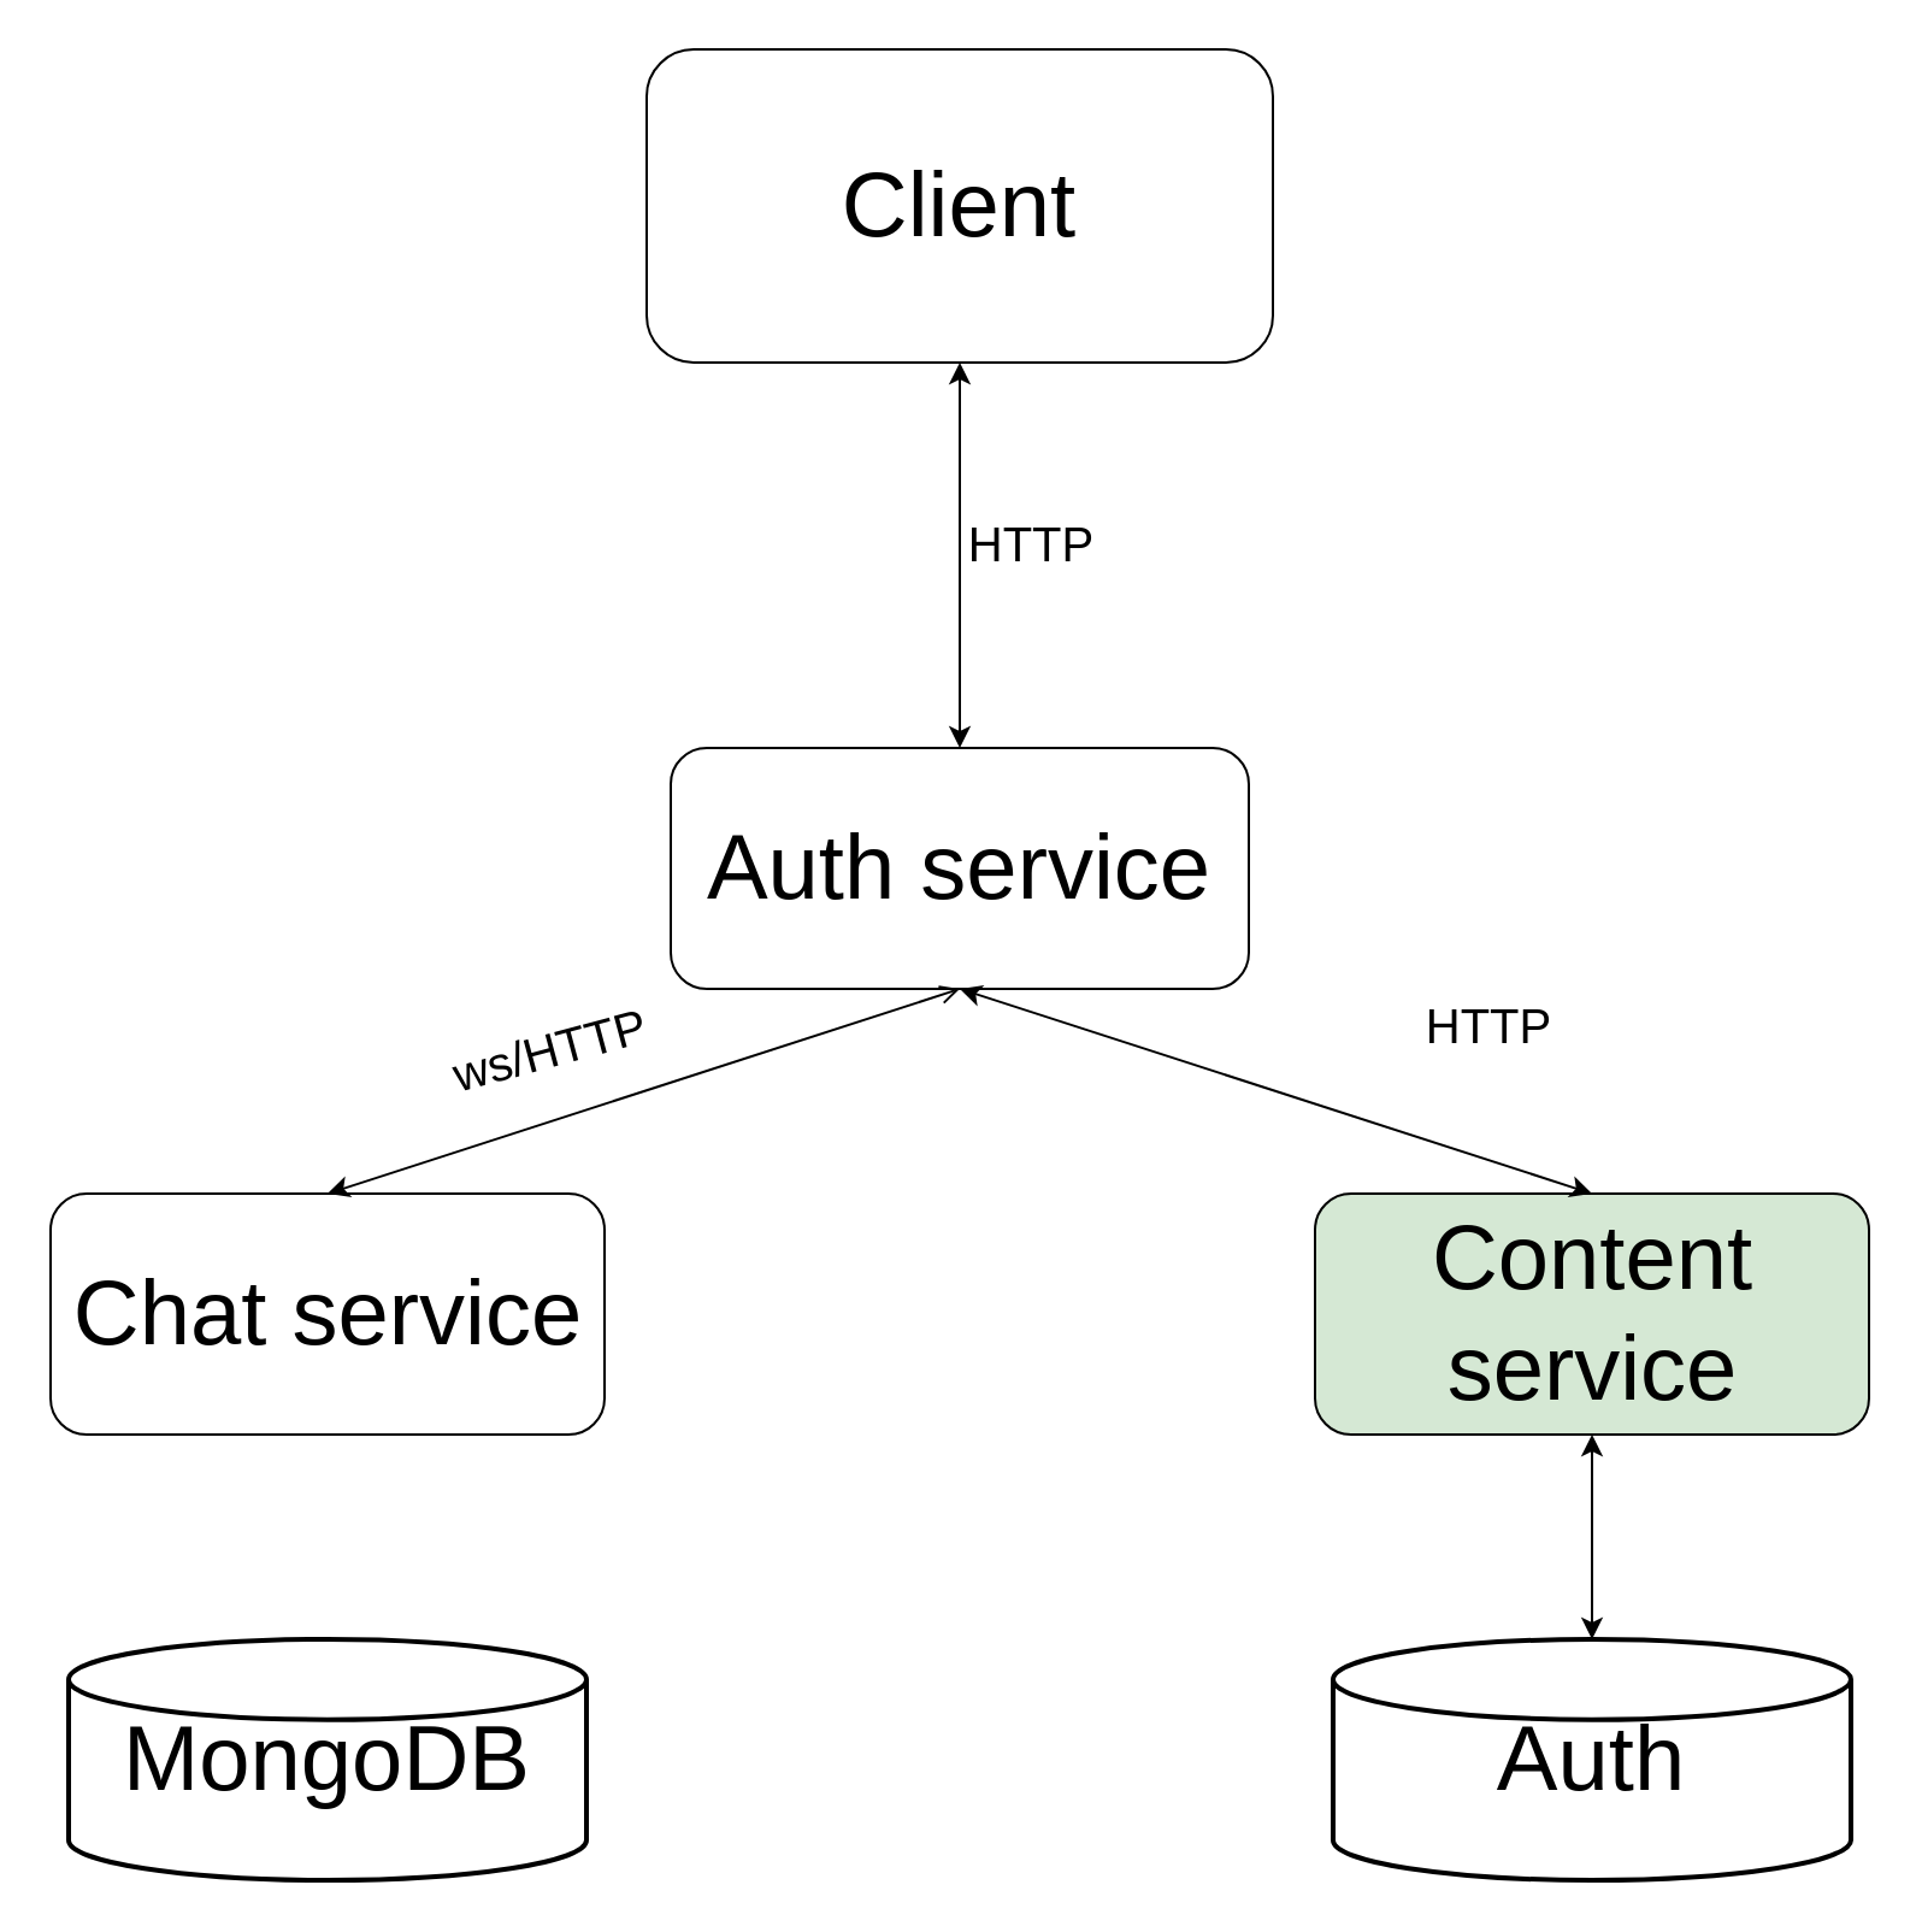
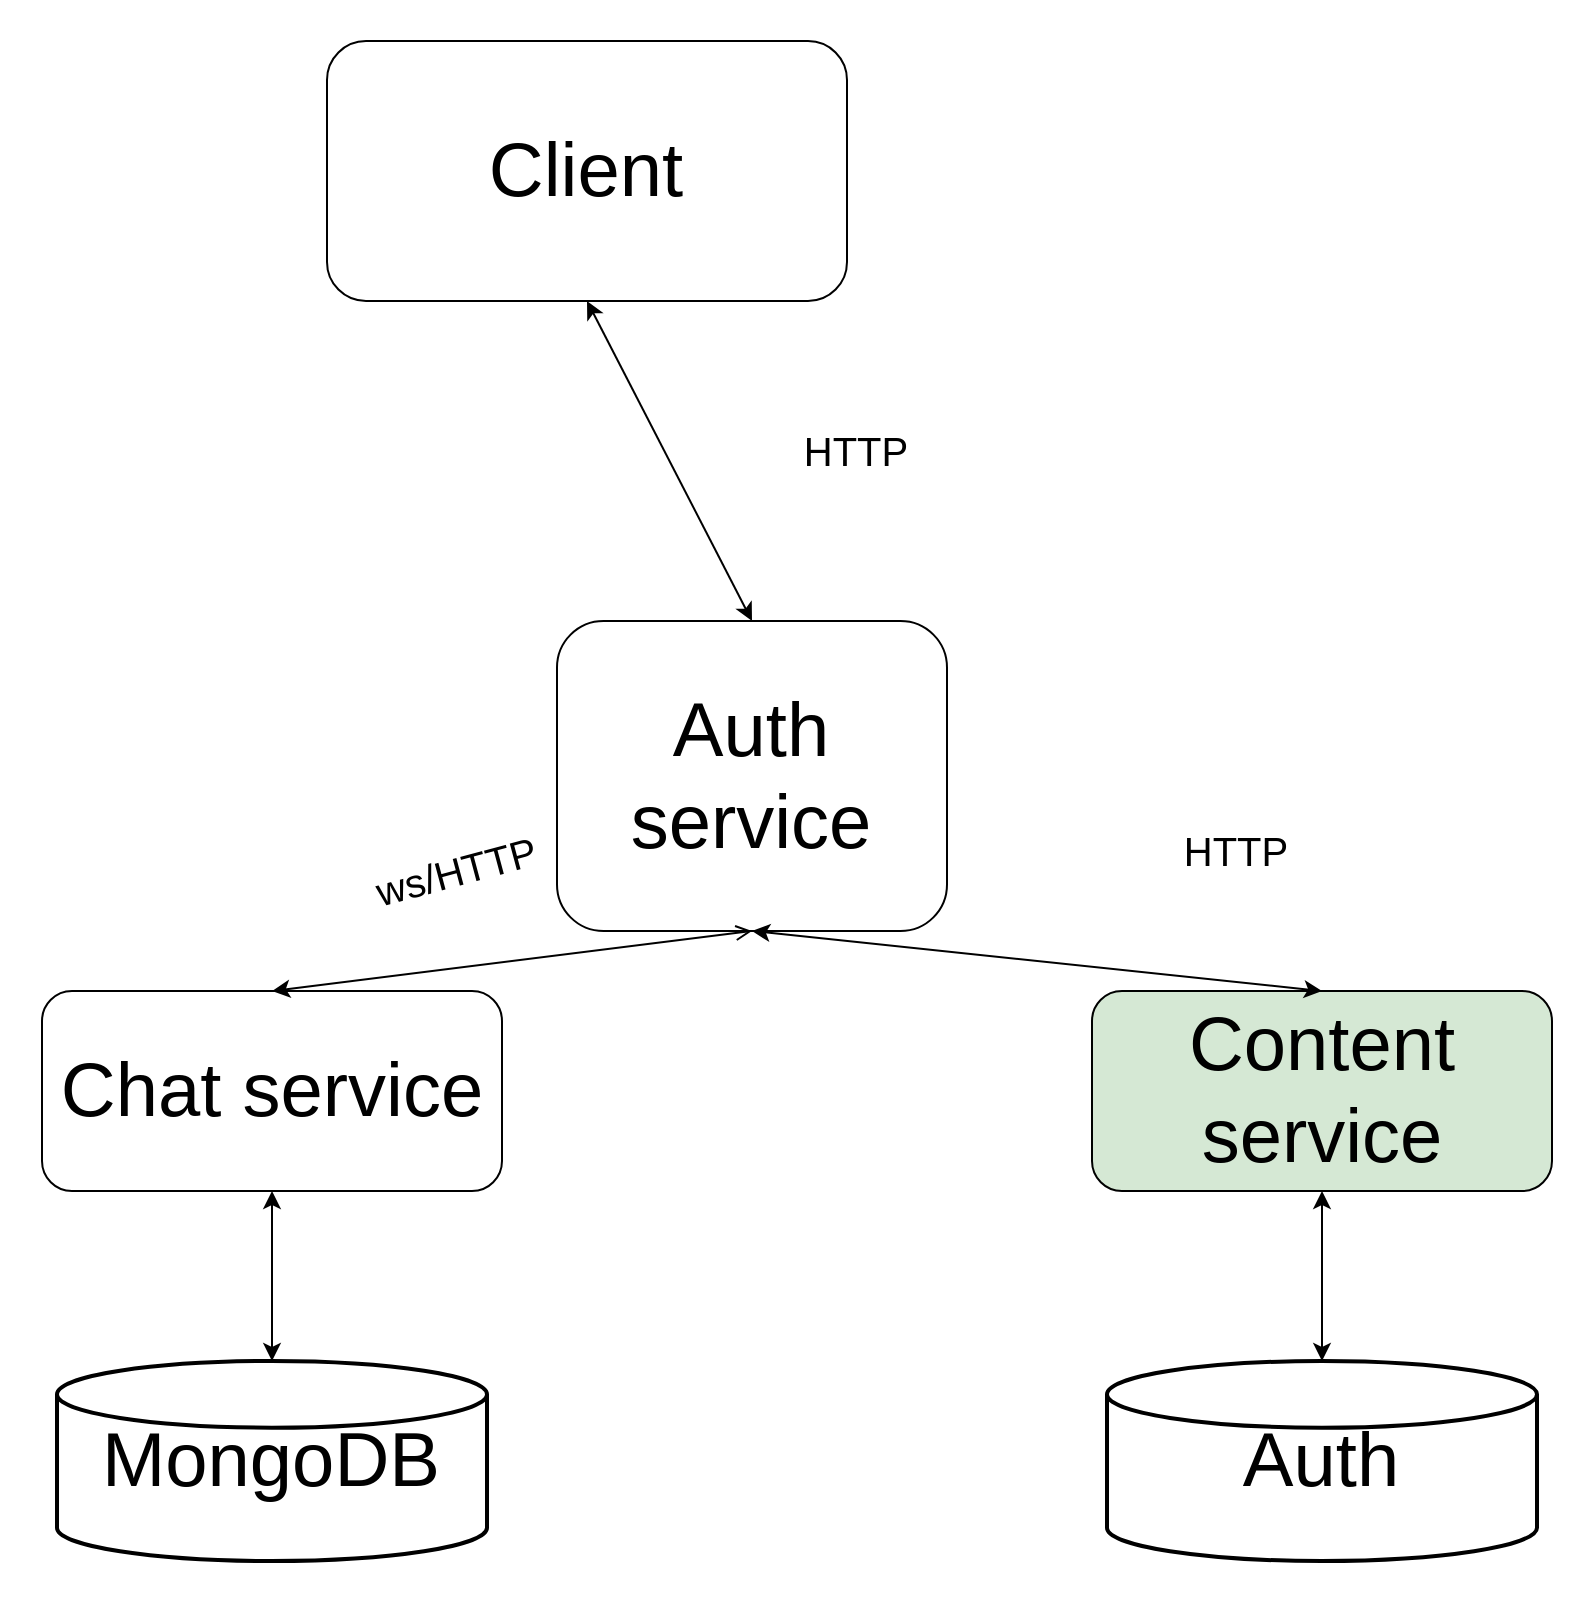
- <mxCell id="2" value="&lt;font style=&quot;font-size: 38px;&quot;&gt;Client&lt;/font&gt;" style="rounded=1;whiteSpace=wrap;html=1;" parent="1" vertex="1"><mxGeometry x="268" y="20" width="260" height="130" as="geometry" /></mxCell>
+ <mxCell id="2" value="&lt;font style=&quot;font-size: 38px;&quot;&gt;Client&lt;/font&gt;" style="rounded=1;whiteSpace=wrap;html=1;" parent="1" vertex="1"><mxGeometry x="163" y="20" width="260" height="130" as="geometry" /></mxCell>
- <mxCell id="3" value="&lt;span style=&quot;font-size: 38px;&quot;&gt;Auth service&lt;/span&gt;" style="rounded=1;whiteSpace=wrap;html=1;" parent="1" vertex="1"><mxGeometry x="278" y="310" width="240" height="100" as="geometry" /></mxCell>
+ <mxCell id="3" value="&lt;span style=&quot;font-size: 38px;&quot;&gt;Auth service&lt;/span&gt;" style="rounded=1;whiteSpace=wrap;html=1;" parent="1" vertex="1"><mxGeometry x="278" y="310" width="195" height="155" as="geometry" /></mxCell>
+ <mxCell id="6" value="" style="endArrow=classic;startArrow=classic;html=1;rounded=0;fontSize=38;entryX=0.5;entryY=1;entryDx=0;entryDy=0;exitX=0.5;exitY=0;exitDx=0;exitDy=0;exitPerimeter=0;" parent="1" source="5" target="4" edge="1"><mxGeometry width="50" height="50" relative="1" as="geometry"><mxPoint x="197.5" y="520" as="sourcePoint" /><mxPoint x="197.5" y="420" as="targetPoint" /></mxGeometry></mxCell>
